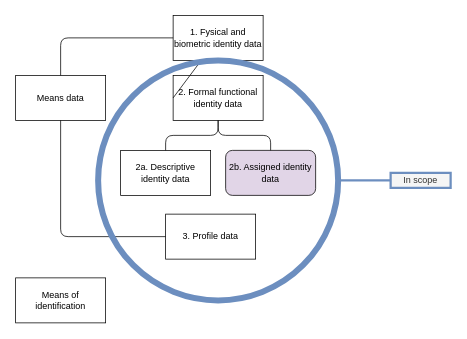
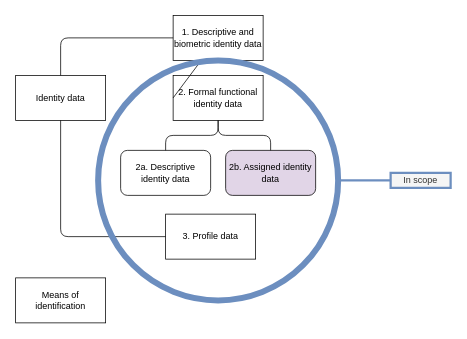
- <mxCell id="3" value="1. Fysical and biometric identity data" style="rounded=0;whiteSpace=wrap;html=1;" parent="1" vertex="1"><mxGeometry x="230" y="20" width="120" height="60" as="geometry" /></mxCell>
+ <mxCell id="3" value="1. Descriptive and biometric identity data" style="rounded=0;whiteSpace=wrap;html=1;" parent="1" vertex="1"><mxGeometry x="230" y="20" width="120" height="60" as="geometry" /></mxCell>
- <mxCell id="2" value="Means data" style="rounded=0;whiteSpace=wrap;html=1;" parent="1" vertex="1"><mxGeometry x="20" y="100" width="120" height="60" as="geometry" /></mxCell>
+ <mxCell id="2" value="Identity data" style="rounded=0;whiteSpace=wrap;html=1;" parent="1" vertex="1"><mxGeometry x="20" y="100" width="120" height="60" as="geometry" /></mxCell>
- <mxCell id="5" value="2a. Descriptive identity data" style="whiteSpace=wrap;html=1;rounded=0;" parent="1" vertex="1"><mxGeometry x="160" y="200" width="120" height="60" as="geometry" /></mxCell>
+ <mxCell id="5" value="2a. Descriptive identity data" style="rounded=1;whiteSpace=wrap;html=1;" parent="1" vertex="1"><mxGeometry x="160" y="200" width="120" height="60" as="geometry" /></mxCell>
